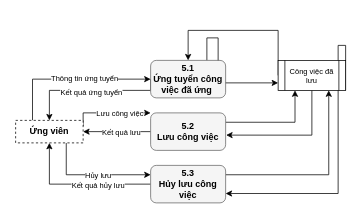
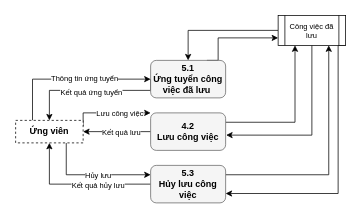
- <mxCell id="16" value="Công việc đã lưu" style="shape=process;whiteSpace=wrap;html=1;backgroundOutline=1;labelBackgroundColor=none;strokeColor=#000000;strokeWidth=1;gradientColor=none;fontSize=10;" vertex="1" parent="1"><mxGeometry x="370" y="80" width="90" height="40" as="geometry" /></mxCell>
+ <mxCell id="16" value="Công việc đã lưu" style="shape=process;whiteSpace=wrap;html=1;backgroundOutline=1;labelBackgroundColor=none;strokeColor=#000000;strokeWidth=1;gradientColor=none;fontSize=10;" vertex="1" parent="1"><mxGeometry x="370" y="20" width="90" height="40" as="geometry" /></mxCell>
- <mxCell id="12" value="5.1&lt;br&gt;Ứng tuyển công việc đã ứng&amp;nbsp;" style="rounded=1;whiteSpace=wrap;html=1;labelBackgroundColor=none;strokeColor=#666666;strokeWidth=1;fontSize=12;fillColor=#f5f5f5;fontStyle=1;" vertex="1" parent="1"><mxGeometry x="200" y="80" width="100" height="50" as="geometry" /></mxCell>
+ <mxCell id="12" value="5.1&lt;br&gt;Ứng tuyển công việc đã lưu&amp;nbsp;" style="rounded=1;whiteSpace=wrap;html=1;labelBackgroundColor=none;strokeColor=#666666;strokeWidth=1;fontSize=12;fillColor=#f5f5f5;fontStyle=1;" vertex="1" parent="1"><mxGeometry x="200" y="80" width="100" height="50" as="geometry" /></mxCell>
- <mxCell id="20" value="5.2&lt;br&gt;Lưu công việc" style="rounded=1;whiteSpace=wrap;html=1;labelBackgroundColor=none;strokeColor=#666666;strokeWidth=1;fontSize=12;fillColor=#f5f5f5;fontStyle=1;" vertex="1" parent="1"><mxGeometry x="200" y="150" width="100" height="50" as="geometry" /></mxCell>
+ <mxCell id="20" value="4.2&lt;br&gt;Lưu công việc" style="rounded=1;whiteSpace=wrap;html=1;labelBackgroundColor=none;strokeColor=#666666;strokeWidth=1;fontSize=12;fillColor=#f5f5f5;fontStyle=1;" vertex="1" parent="1"><mxGeometry x="200" y="150" width="100" height="50" as="geometry" /></mxCell>
